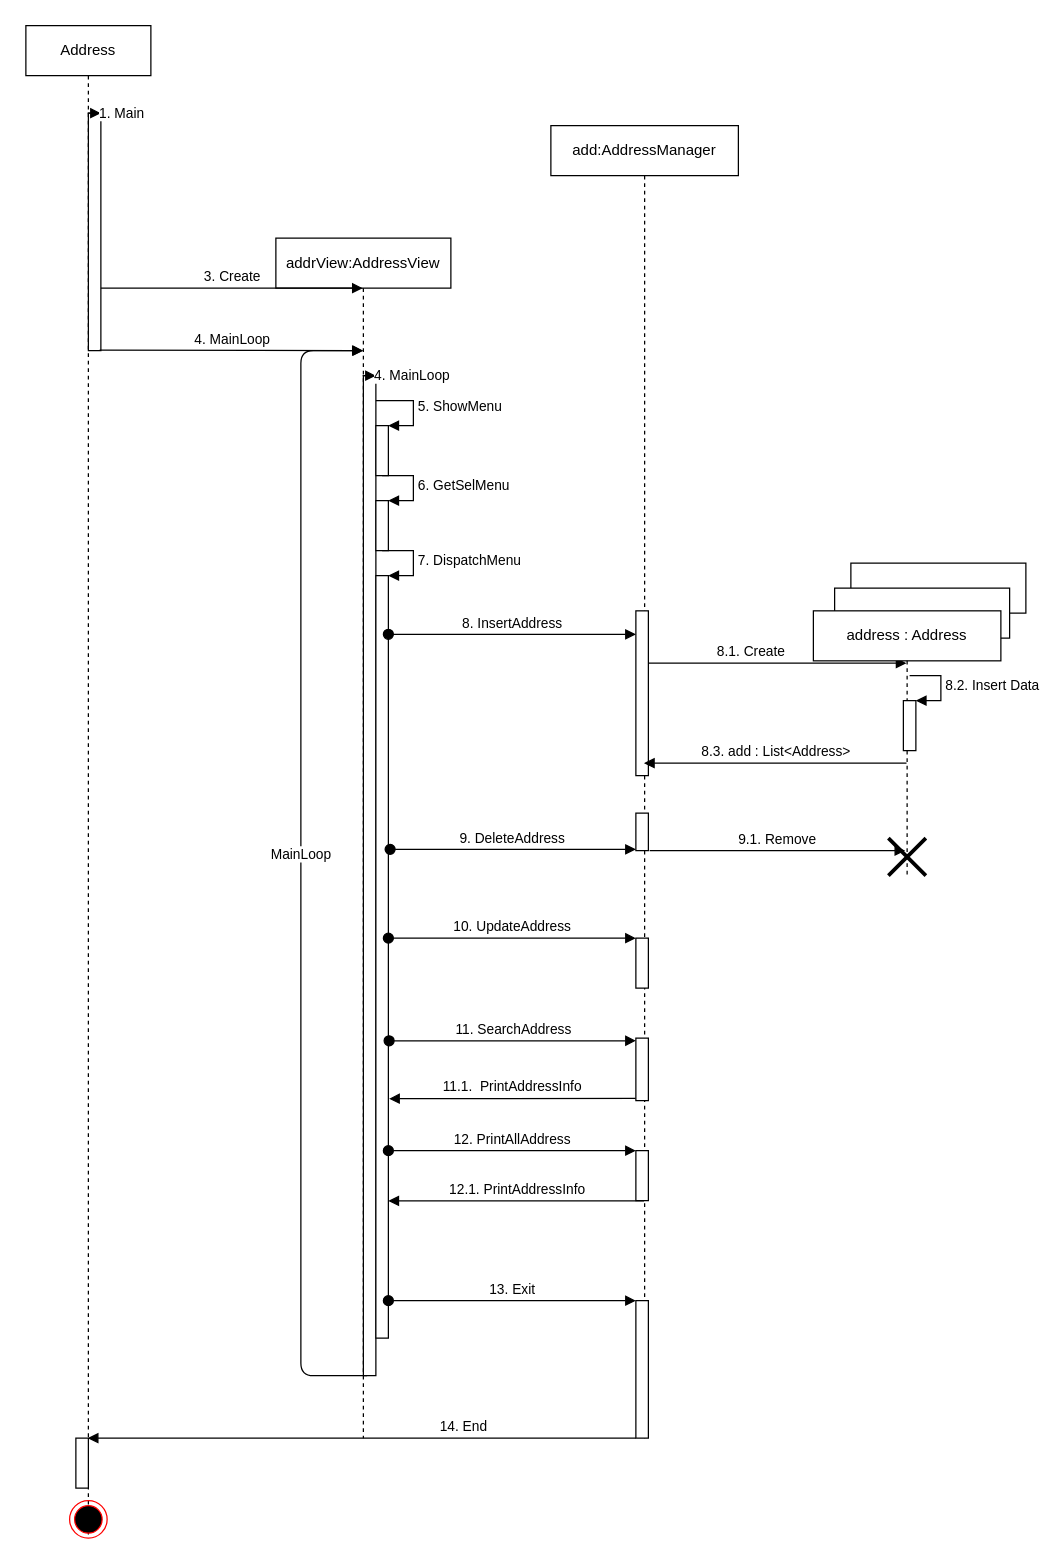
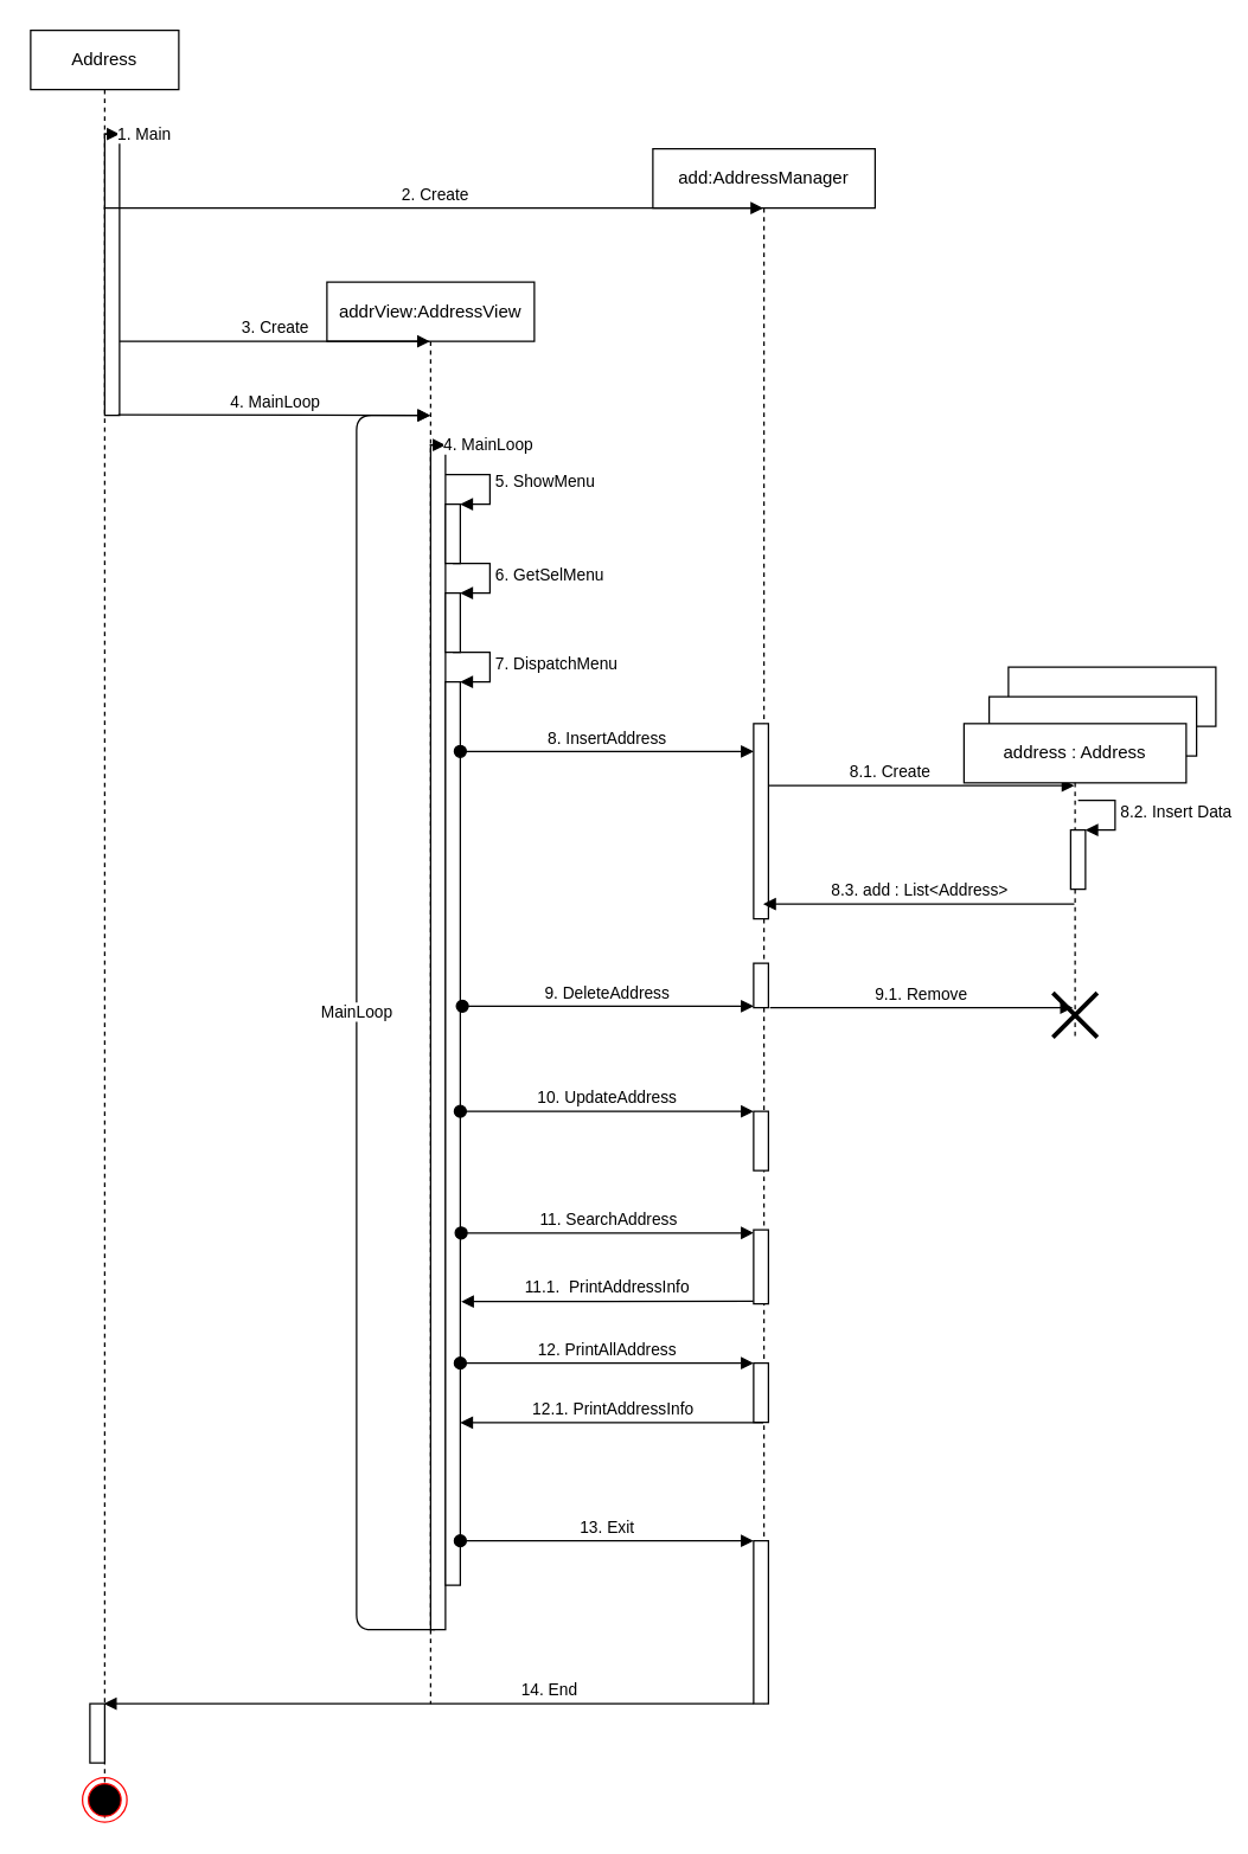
+ <mxCell id="15" value="2. Create" style="html=1;verticalAlign=bottom;endArrow=block;" parent="1" source="4" target="8" edge="1"><mxGeometry width="80" relative="1" as="geometry"><mxPoint x="160" y="80" as="sourcePoint" /><mxPoint x="240" y="80" as="targetPoint" /><Array as="points"><mxPoint x="190" y="140" /><mxPoint x="250" y="140" /></Array></mxGeometry></mxCell>
